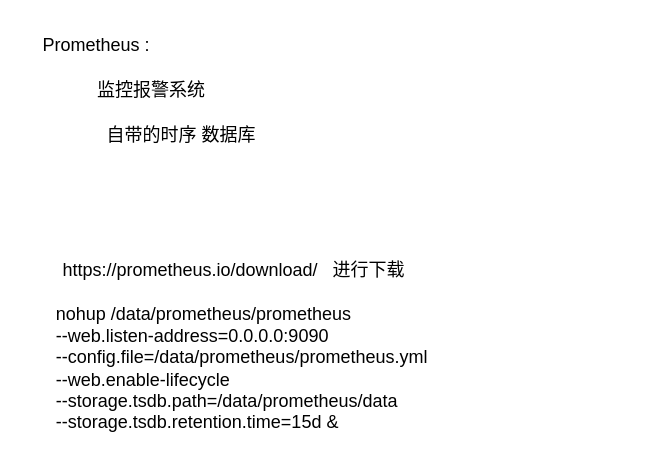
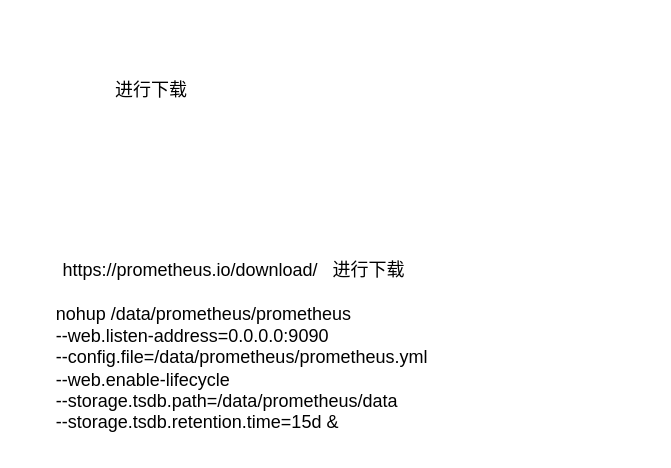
- <mxCell id="2" value="Prometheus :&amp;nbsp;" style="text;html=1;align=center;verticalAlign=middle;resizable=0;points=[];autosize=1;strokeColor=none;fillColor=none;" vertex="1" parent="1"><mxGeometry x="20" y="20" width="90" height="20" as="geometry" /></mxCell>
- <mxCell id="3" value="监控报警系统&lt;br&gt;" style="text;html=1;align=center;verticalAlign=middle;resizable=0;points=[];autosize=1;strokeColor=none;fillColor=none;" vertex="1" parent="1"><mxGeometry x="55" y="50" width="90" height="20" as="geometry" /></mxCell>
+ <mxCell id="3" value="进行下载&lt;br&gt;" style="text;html=1;align=center;verticalAlign=middle;resizable=0;points=[];autosize=1;strokeColor=none;fillColor=none;" vertex="1" parent="1"><mxGeometry x="55" y="50" width="90" height="20" as="geometry" /></mxCell>
- <mxCell id="4" value="自带的时序 数据库" style="text;html=1;align=center;verticalAlign=middle;resizable=0;points=[];autosize=1;strokeColor=none;fillColor=none;" vertex="1" parent="1"><mxGeometry x="65" y="80" width="110" height="20" as="geometry" /></mxCell>
